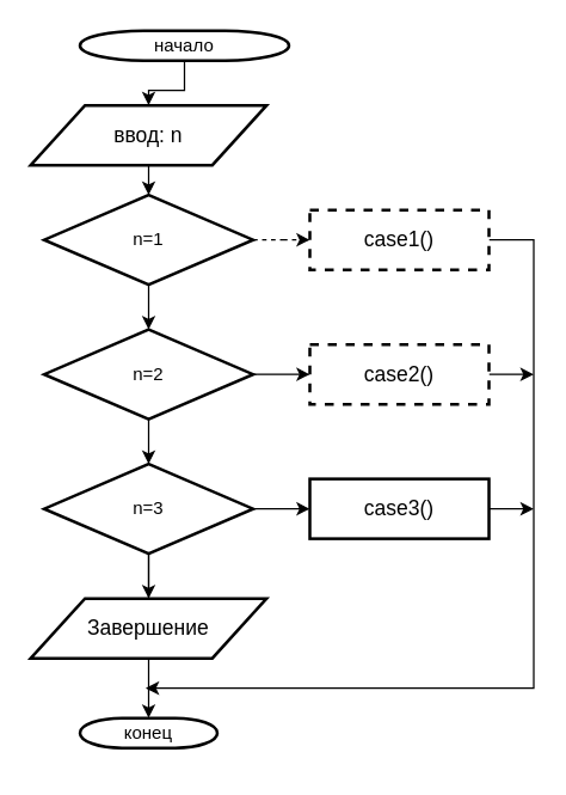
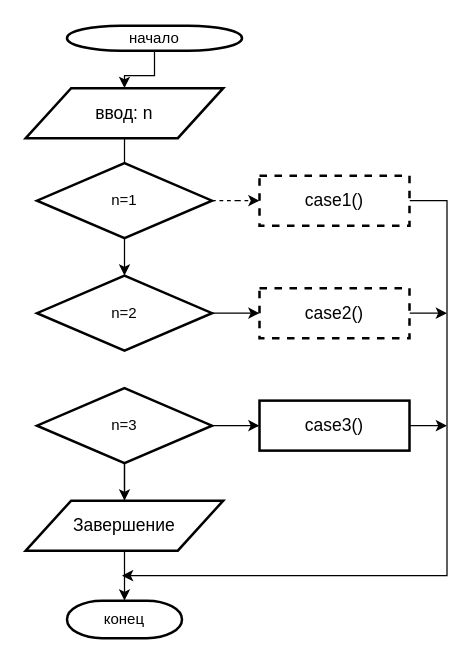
- <mxCell id="4" style="edgeStyle=orthogonalEdgeStyle;rounded=0;orthogonalLoop=1;jettySize=auto;html=1;exitX=0.5;exitY=1;exitDx=0;exitDy=0;entryX=0.5;entryY=0;entryDx=0;entryDy=0;entryPerimeter=0;fontSize=14;" edge="1" parent="1" source="5" target="8"><mxGeometry relative="1" as="geometry" /></mxCell>
+ <mxCell id="4" style="edgeStyle=orthogonalEdgeStyle;rounded=0;orthogonalLoop=1;jettySize=auto;html=1;exitX=0.5;exitY=1;exitDx=0;exitDy=0;entryX=0.5;entryY=0;entryDx=0;entryDy=0;entryPerimeter=0;fontSize=14;endArrow=none;" edge="1" parent="1" source="5" target="8"><mxGeometry relative="1" as="geometry" /></mxCell>
- <mxCell id="10" value="" style="edgeStyle=orthogonalEdgeStyle;rounded=0;orthogonalLoop=1;jettySize=auto;html=1;fontSize=14;" edge="1" parent="1" source="11" target="15"><mxGeometry relative="1" as="geometry" /></mxCell>
- <mxCell id="16" value="конец" style="strokeWidth=2;html=1;shape=mxgraph.flowchart.terminator;whiteSpace=wrap;" vertex="1" parent="1"><mxGeometry x="53" y="480" width="92" height="20" as="geometry" /></mxCell>
+ <mxCell id="16" value="конец" style="strokeWidth=2;html=1;shape=mxgraph.flowchart.terminator;whiteSpace=wrap;" vertex="1" parent="1"><mxGeometry x="53" y="480" width="92" height="30" as="geometry" /></mxCell>
